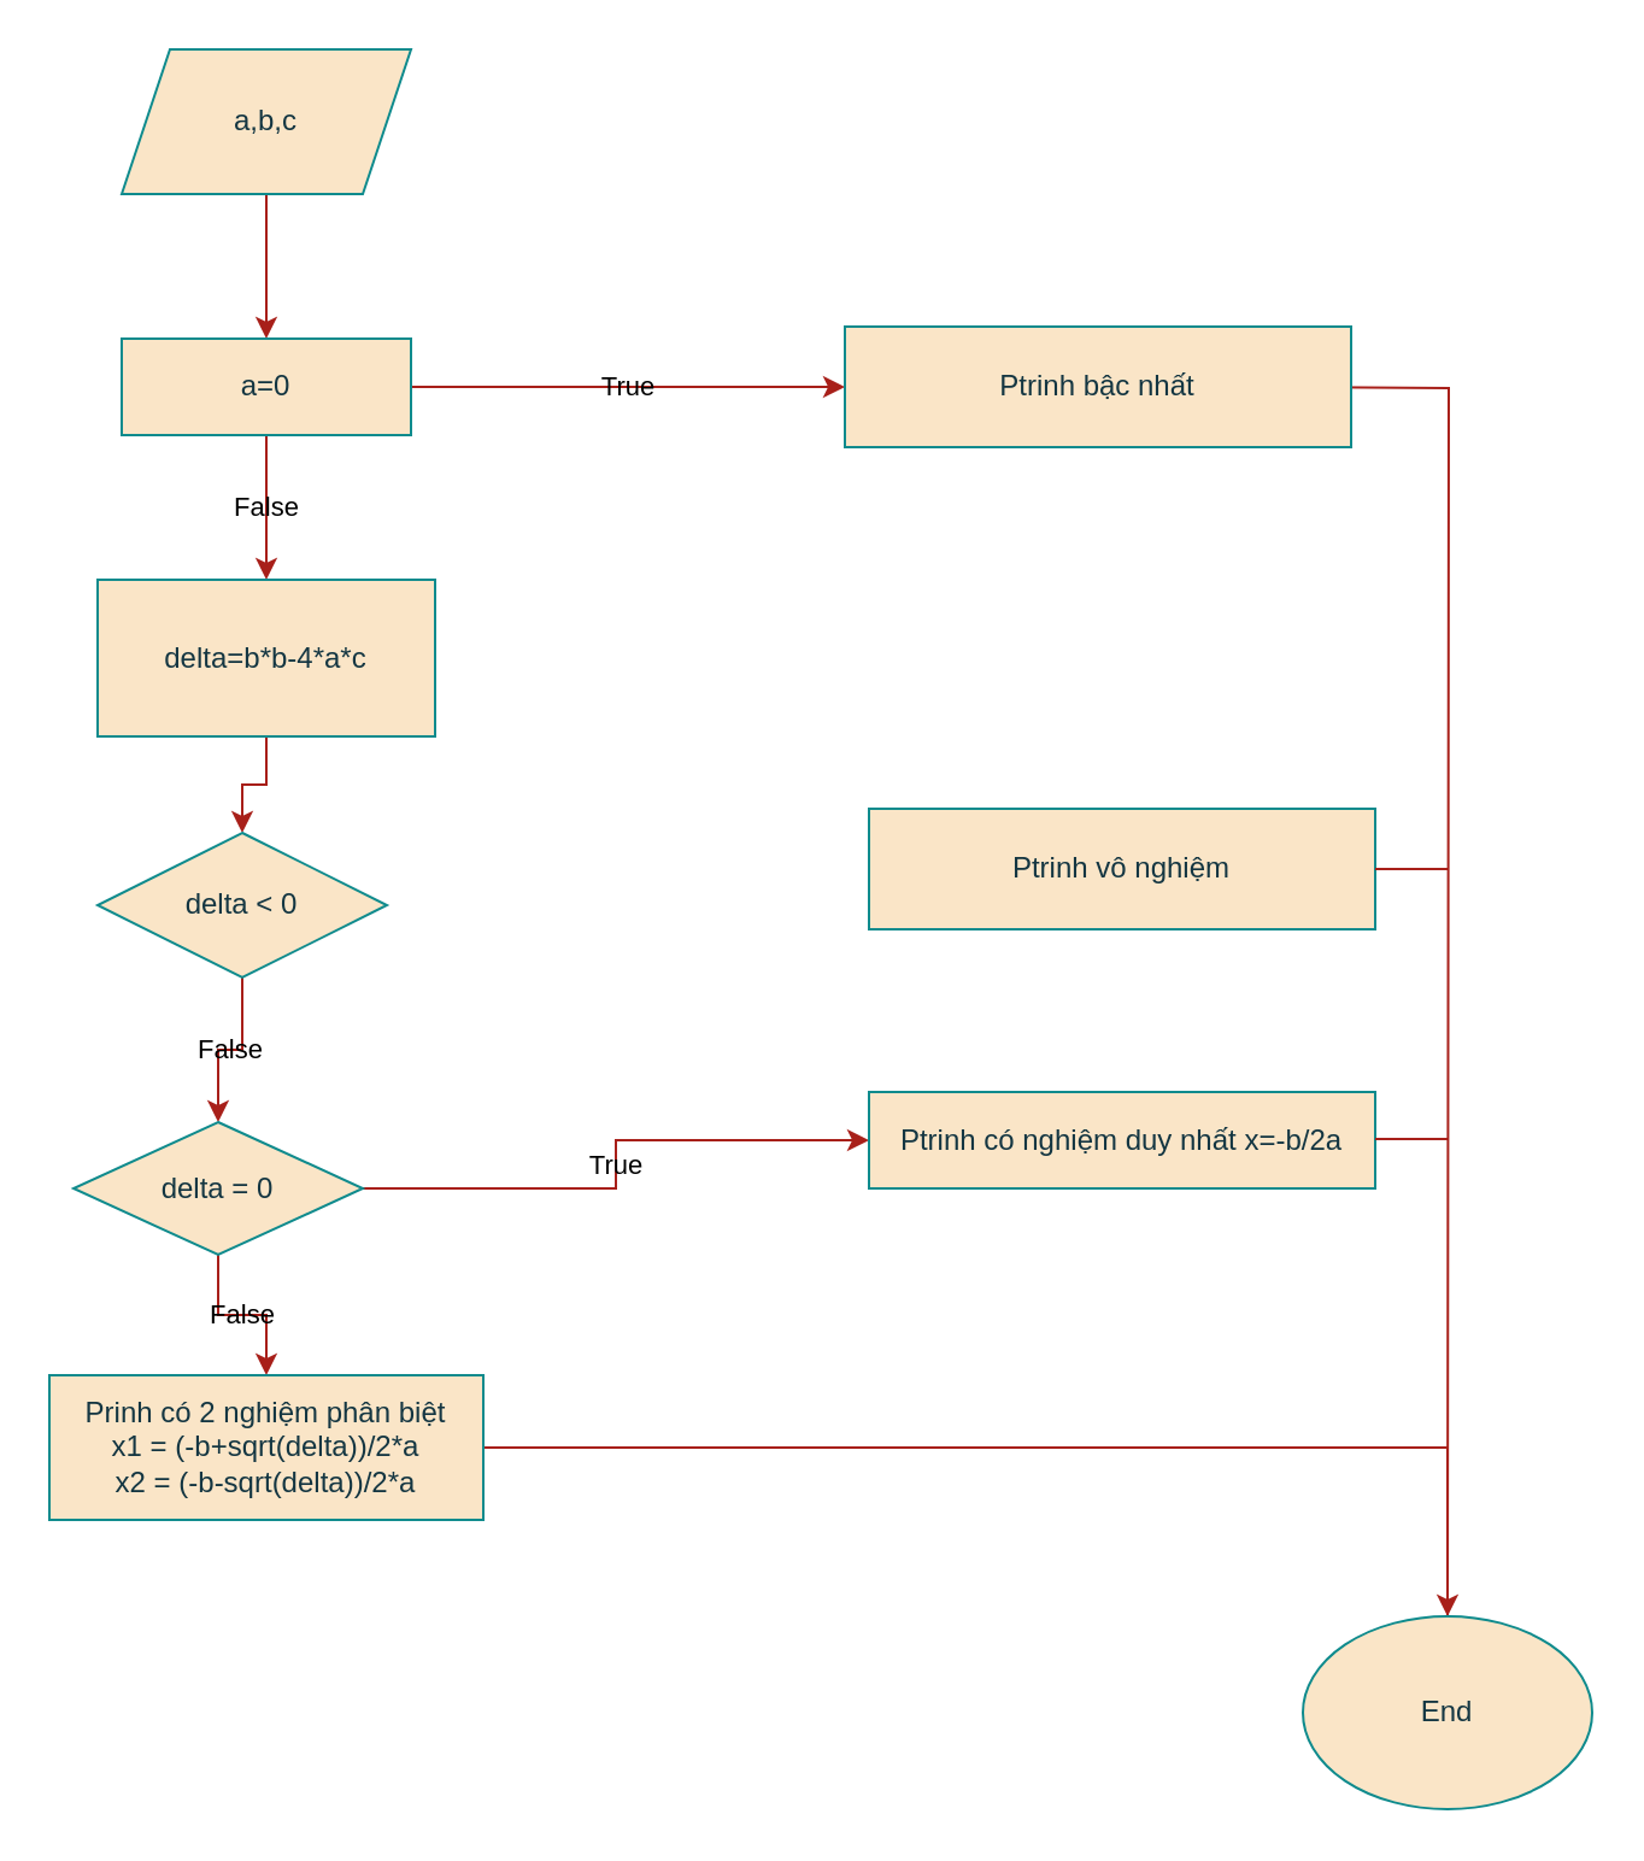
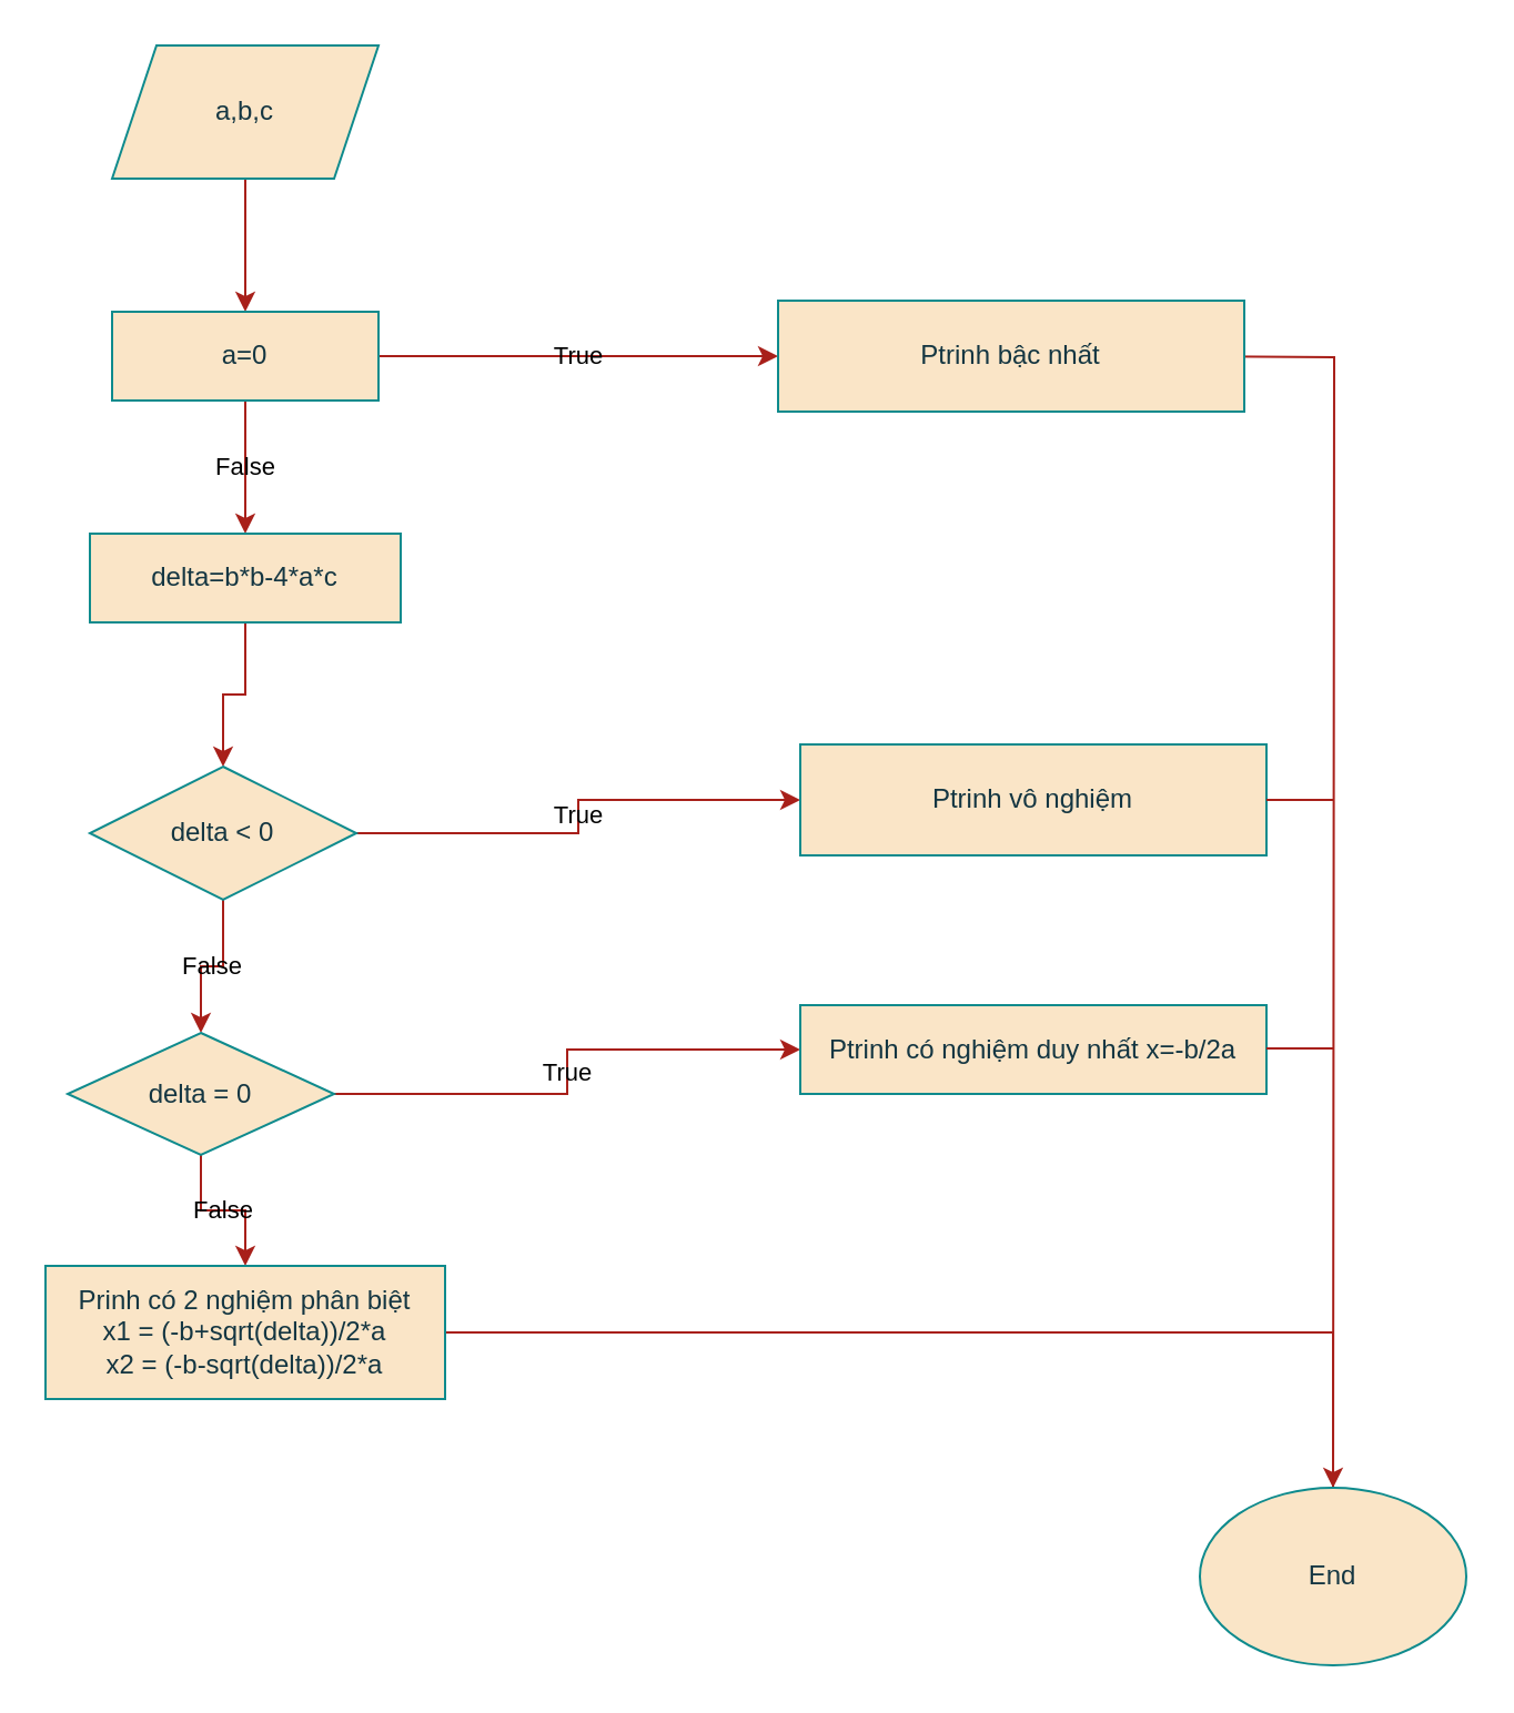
- <mxCell id="10" value="delta=b*b-4*a*c" style="rounded=0;whiteSpace=wrap;html=1;labelBackgroundColor=none;fillColor=#FAE5C7;strokeColor=#0F8B8D;fontColor=#143642;" parent="1" vertex="1"><mxGeometry x="40" y="240" width="140" height="65" as="geometry" /></mxCell>
+ <mxCell id="10" value="delta=b*b-4*a*c" style="rounded=0;whiteSpace=wrap;html=1;labelBackgroundColor=none;fillColor=#FAE5C7;strokeColor=#0F8B8D;fontColor=#143642;" parent="1" vertex="1"><mxGeometry x="40" y="240" width="140" height="40" as="geometry" /></mxCell>
+ <mxCell id="11" value="True" style="edgeStyle=orthogonalEdgeStyle;rounded=0;orthogonalLoop=1;jettySize=auto;html=1;entryX=0;entryY=0.5;entryDx=0;entryDy=0;labelBackgroundColor=none;strokeColor=#A8201A;fontColor=default;" parent="1" source="13" target="14" edge="1"><mxGeometry relative="1" as="geometry" /></mxCell>
